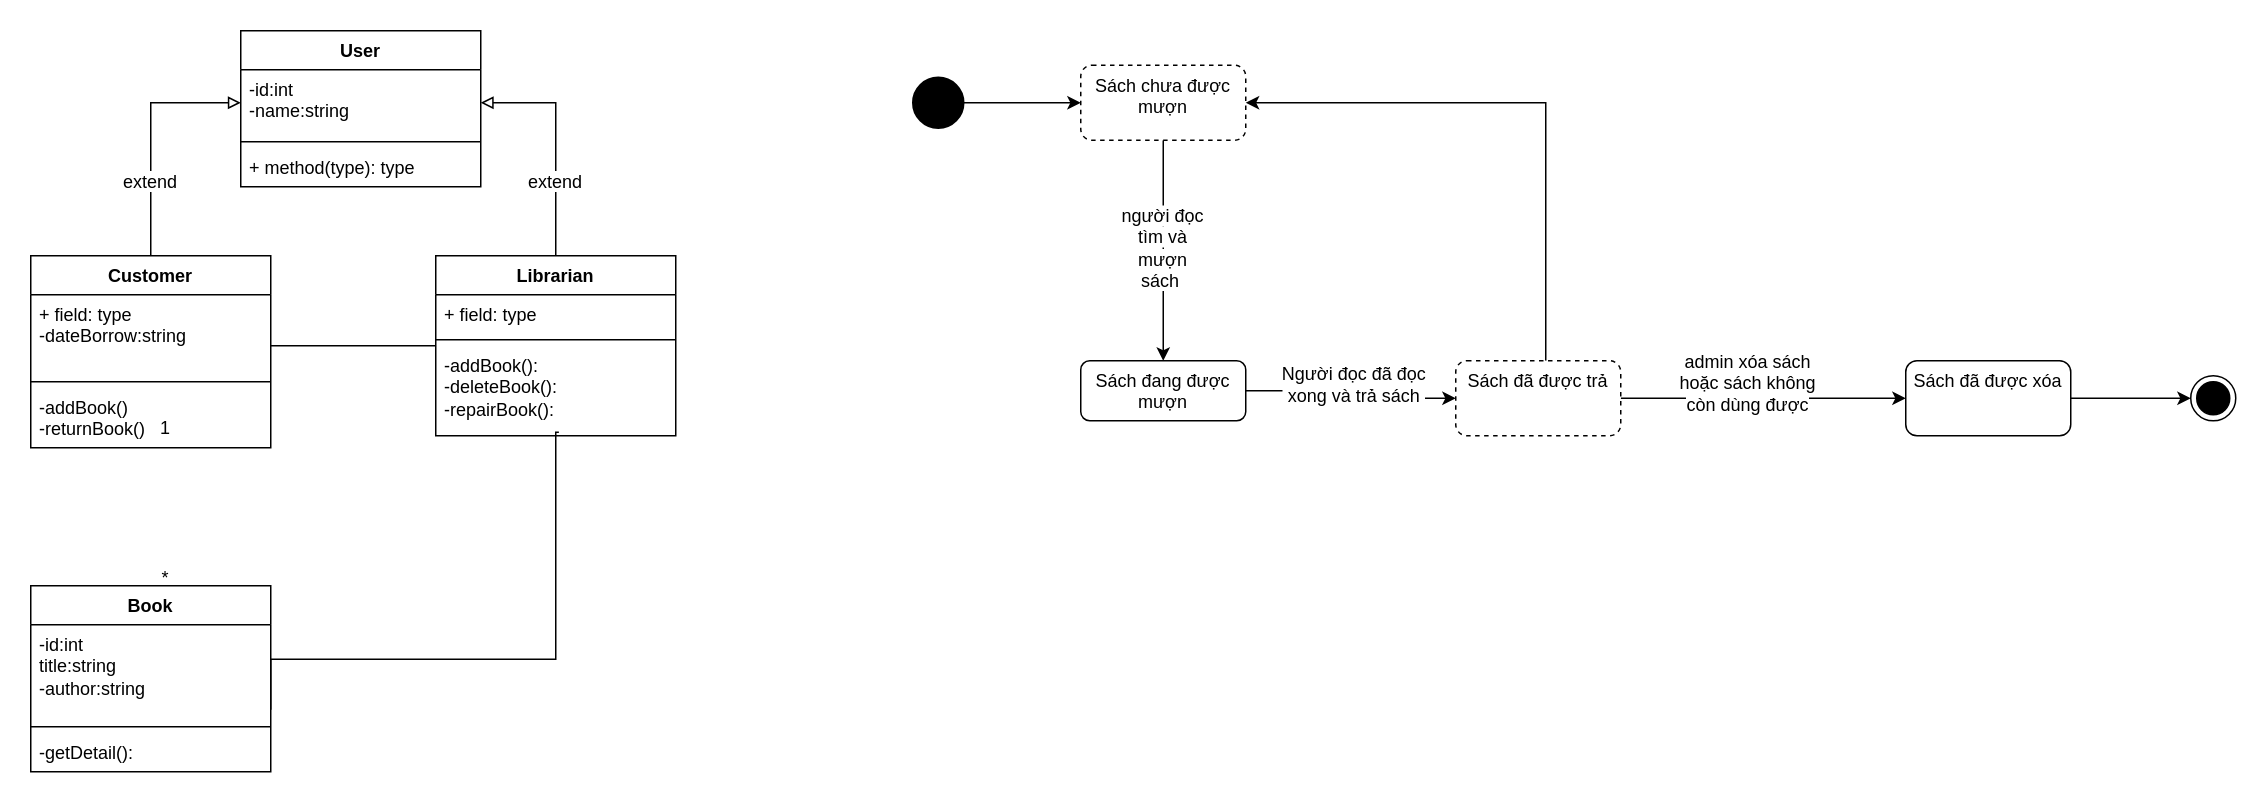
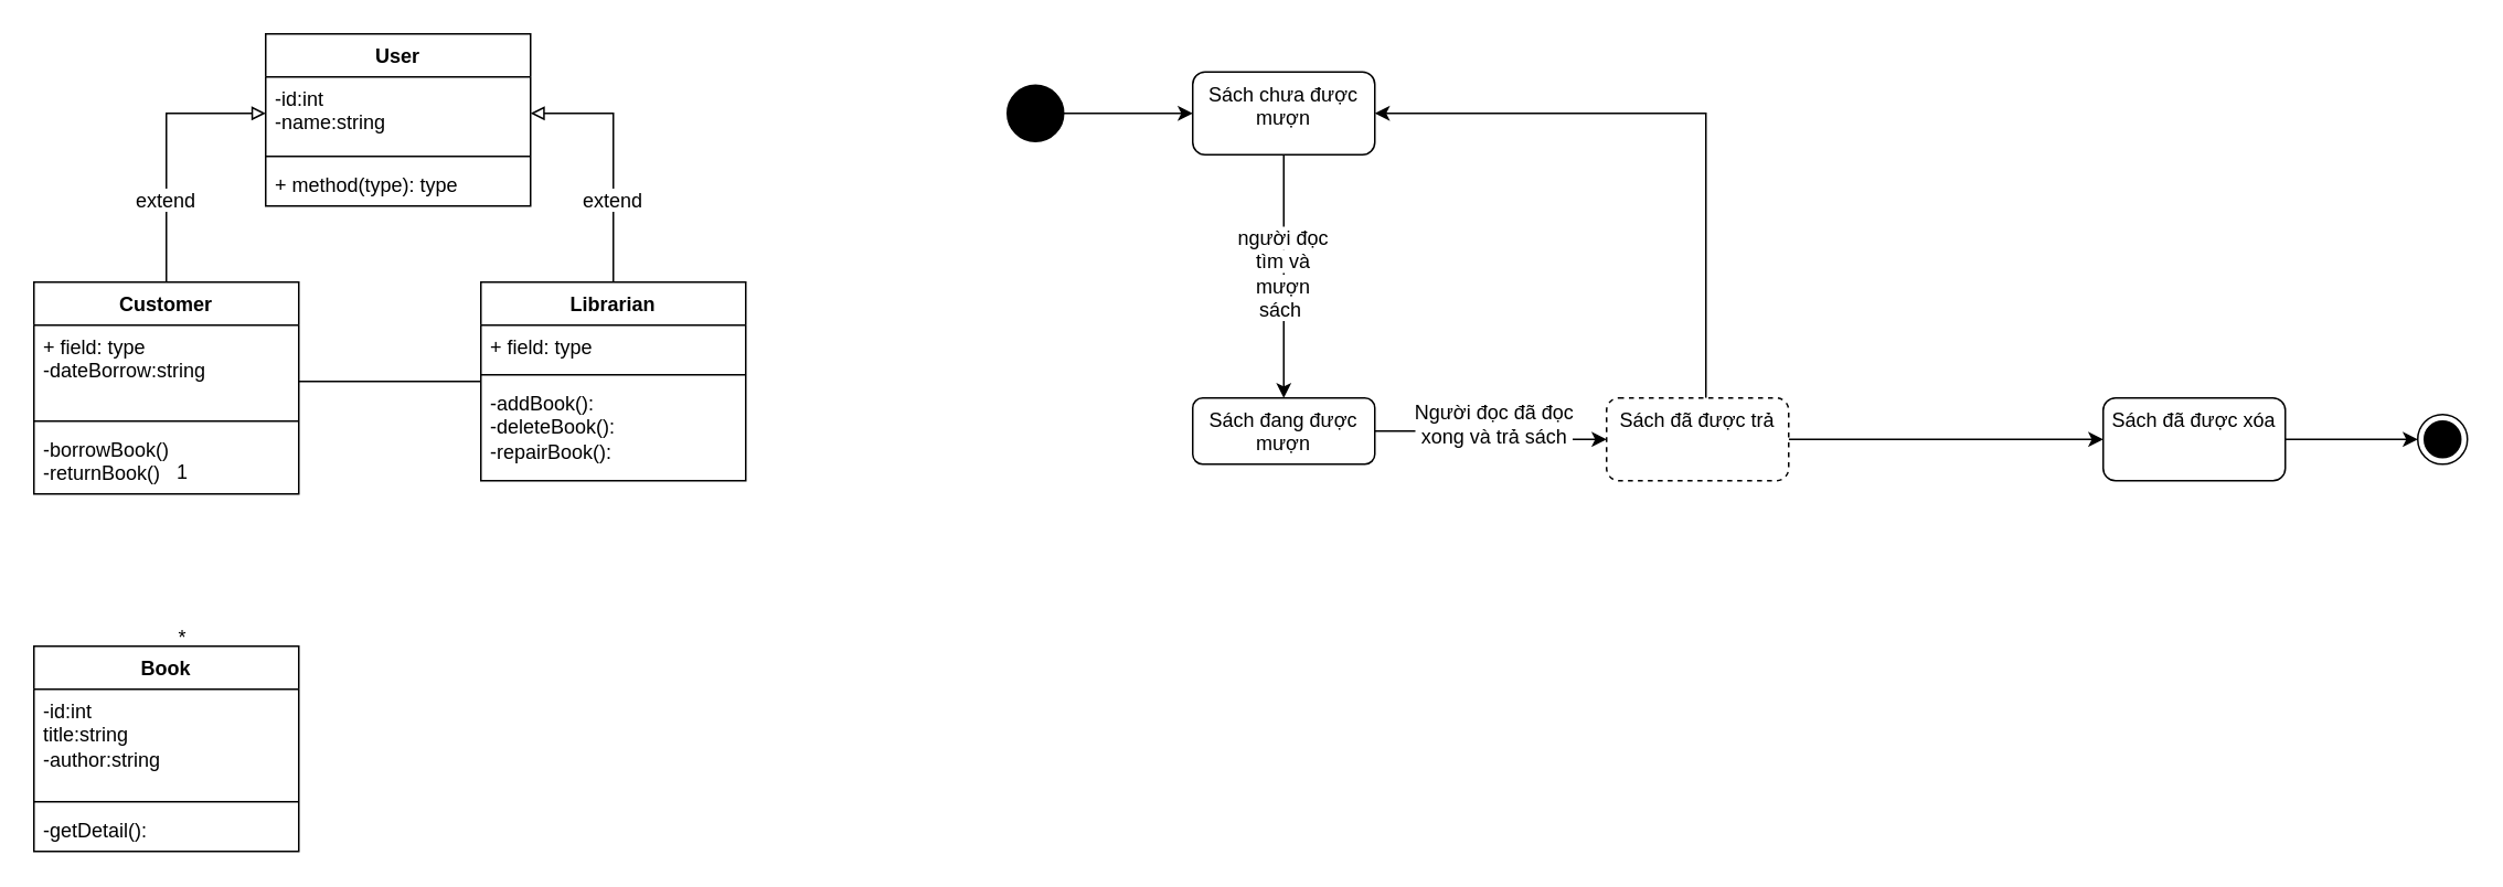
- <mxCell id="29" value="Sách chưa được mượn" style="html=1;whiteSpace=wrap;strokeColor=default;align=center;verticalAlign=top;fontFamily=Helvetica;fontSize=12;fontColor=default;fillColor=default;rounded=1;dashed=1;" vertex="1" parent="1"><mxGeometry x="720" y="43" width="110" height="50" as="geometry" /></mxCell>
+ <mxCell id="29" value="Sách chưa được mượn" style="html=1;whiteSpace=wrap;strokeColor=default;align=center;verticalAlign=top;fontFamily=Helvetica;fontSize=12;fontColor=default;fillColor=default;rounded=1;" vertex="1" parent="1"><mxGeometry x="720" y="43" width="110" height="50" as="geometry" /></mxCell>
- <mxCell id="37" value="&lt;span style=&quot;background-color: light-dark(#ffffff, var(--ge-dark-color, #121212));&quot;&gt;admin xóa sách hoặc sách không còn dùng được&lt;/span&gt;" style="text;html=1;whiteSpace=wrap;strokeColor=none;fillColor=none;align=center;verticalAlign=middle;rounded=0;fontFamily=Helvetica;fontSize=12;fontColor=default;" vertex="1" parent="1"><mxGeometry x="1110" y="240" width="110" height="30" as="geometry" /></mxCell>
- <mxCell id="6" value="-addBook()&lt;div&gt;-returnBook()&lt;br&gt;&lt;/div&gt;" style="text;strokeColor=none;fillColor=none;align=left;verticalAlign=top;spacingLeft=4;spacingRight=4;overflow=hidden;rotatable=0;points=[[0,0.5],[1,0.5]];portConstraint=eastwest;whiteSpace=wrap;html=1;" vertex="1" parent="3"><mxGeometry y="88" width="160" height="40" as="geometry" /></mxCell>
+ <mxCell id="6" value="-borrowBook()&lt;div&gt;-returnBook()&lt;br&gt;&lt;/div&gt;" style="text;strokeColor=none;fillColor=none;align=left;verticalAlign=top;spacingLeft=4;spacingRight=4;overflow=hidden;rotatable=0;points=[[0,0.5],[1,0.5]];portConstraint=eastwest;whiteSpace=wrap;html=1;" vertex="1" parent="3"><mxGeometry y="88" width="160" height="40" as="geometry" /></mxCell>
- <mxCell id="24" style="edgeStyle=orthogonalEdgeStyle;rounded=0;orthogonalLoop=1;jettySize=auto;html=1;entryX=0.513;entryY=0.962;entryDx=0;entryDy=0;entryPerimeter=0;fontFamily=Helvetica;fontSize=12;fontColor=default;exitX=1;exitY=0.885;exitDx=0;exitDy=0;exitPerimeter=0;endArrow=none;endFill=0;" edge="1" parent="1" source="13" target="11"><mxGeometry relative="1" as="geometry"><Array as="points"><mxPoint x="370" y="439" /><mxPoint x="370" y="288" /></Array></mxGeometry></mxCell>
